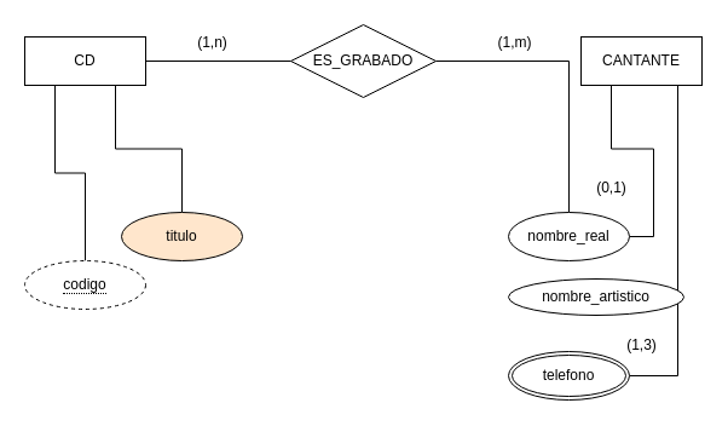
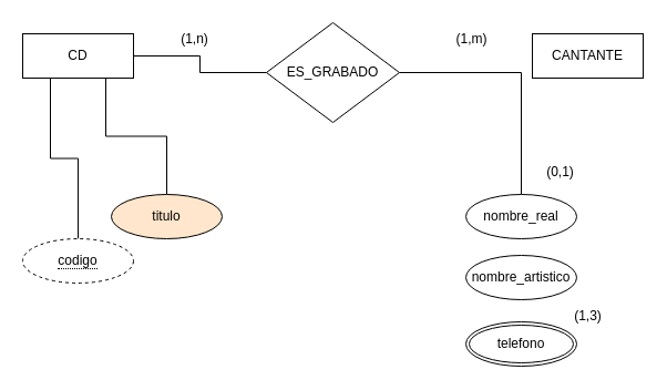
- <mxCell id="5" value="ES_GRABADO" style="shape=rhombus;perimeter=rhombusPerimeter;whiteSpace=wrap;html=1;align=center;" parent="1" vertex="1"><mxGeometry x="240" y="20" width="120" height="60" as="geometry" /></mxCell>
+ <mxCell id="5" value="ES_GRABADO" style="shape=rhombus;perimeter=rhombusPerimeter;whiteSpace=wrap;html=1;align=center;" parent="1" vertex="1"><mxGeometry x="240" y="20" width="120" height="90" as="geometry" /></mxCell>
- <mxCell id="14" style="edgeStyle=orthogonalEdgeStyle;rounded=0;orthogonalLoop=1;jettySize=auto;html=1;exitX=1;exitY=0.5;exitDx=0;exitDy=0;entryX=0.25;entryY=1;entryDx=0;entryDy=0;endArrow=none;endFill=0;" parent="1" source="15" target="3" edge="1"><mxGeometry relative="1" as="geometry" /></mxCell>
- <mxCell id="2" style="edgeStyle=orthogonalEdgeStyle;rounded=0;orthogonalLoop=1;jettySize=auto;html=1;exitX=0.75;exitY=1;exitDx=0;exitDy=0;entryX=1;entryY=0.5;entryDx=0;entryDy=0;endArrow=none;endFill=0;" parent="1" source="3" target="19" edge="1"><mxGeometry relative="1" as="geometry"><mxPoint x="520" y="310" as="targetPoint" /><Array as="points"><mxPoint x="560" y="70" /><mxPoint x="560" y="310" /></Array></mxGeometry></mxCell>
- <mxCell id="16" value="nombre_artistico" style="ellipse;whiteSpace=wrap;html=1;align=center;" parent="1" vertex="1"><mxGeometry x="420" y="230" width="145" height="30" as="geometry" /></mxCell>
+ <mxCell id="16" value="nombre_artistico" style="ellipse;whiteSpace=wrap;html=1;align=center;" parent="1" vertex="1"><mxGeometry x="420" y="230" width="100" height="40" as="geometry" /></mxCell>
